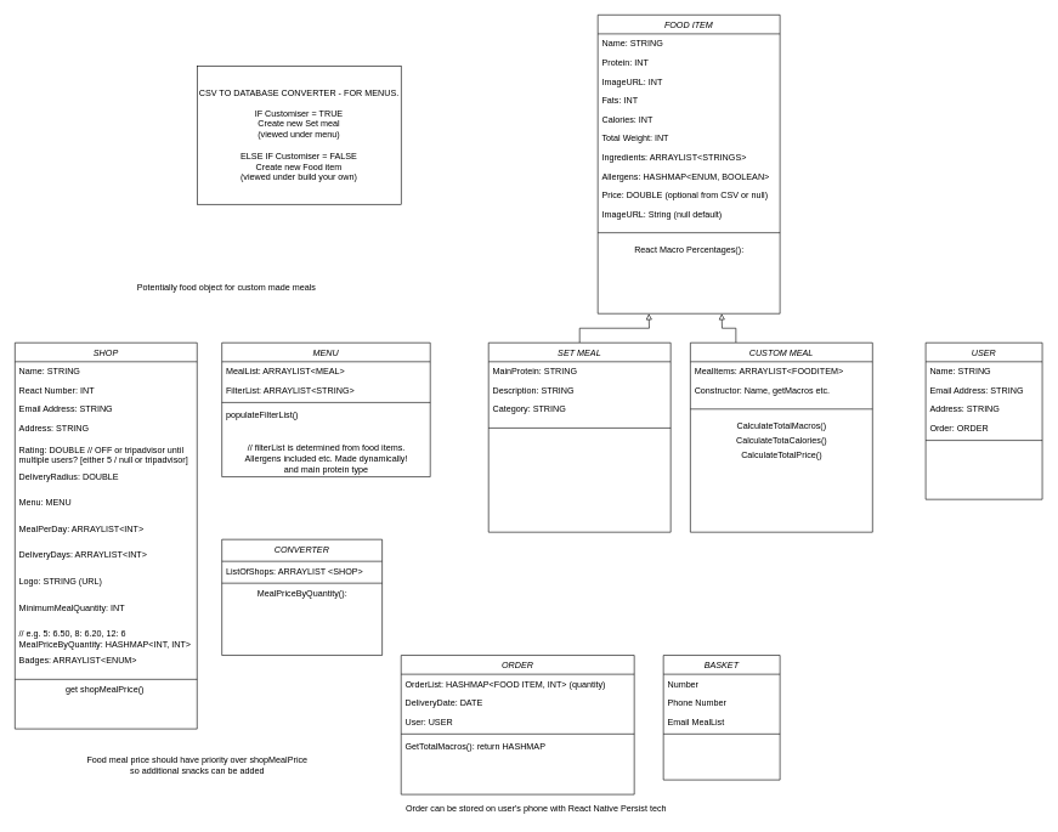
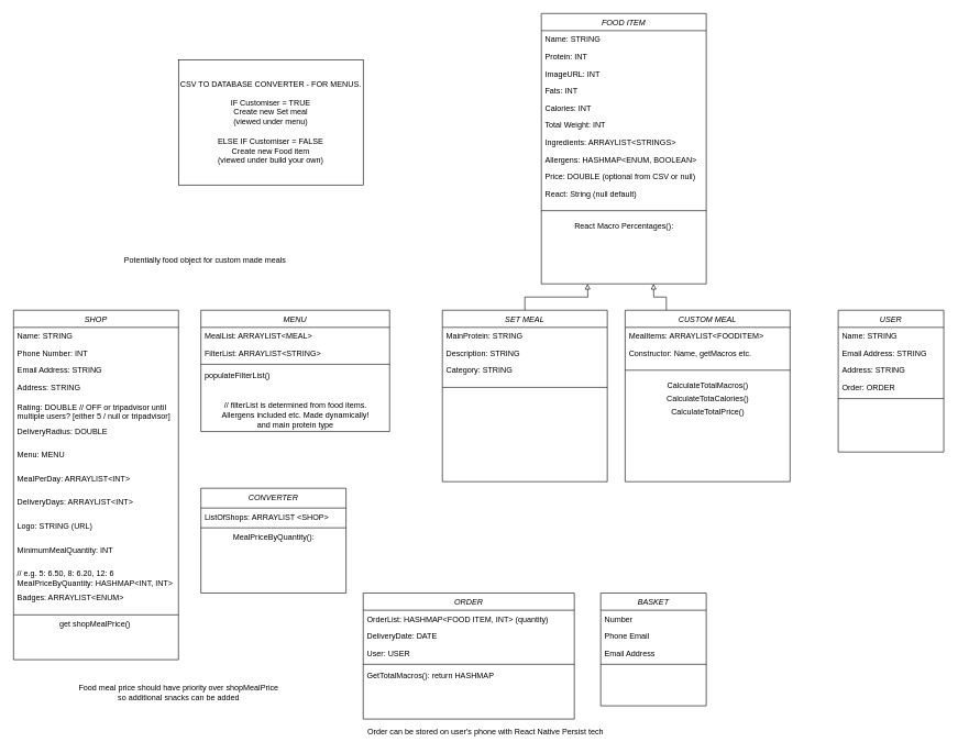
- <mxCell id="70" value="ImageURL: String (null default)" style="text;align=left;verticalAlign=top;spacingLeft=4;spacingRight=4;overflow=hidden;rotatable=0;points=[[0,0.5],[1,0.5]];portConstraint=eastwest;rounded=0;shadow=0;html=0;" parent="60" vertex="1"><mxGeometry y="260" width="250" height="26" as="geometry" /></mxCell>
+ <mxCell id="70" value="React: String (null default)" style="text;align=left;verticalAlign=top;spacingLeft=4;spacingRight=4;overflow=hidden;rotatable=0;points=[[0,0.5],[1,0.5]];portConstraint=eastwest;rounded=0;shadow=0;html=0;" parent="60" vertex="1"><mxGeometry y="260" width="250" height="26" as="geometry" /></mxCell>
- <mxCell id="4" value="React Number: INT" style="text;align=left;verticalAlign=top;spacingLeft=4;spacingRight=4;overflow=hidden;rotatable=0;points=[[0,0.5],[1,0.5]];portConstraint=eastwest;rounded=0;shadow=0;html=0;" parent="2" vertex="1"><mxGeometry y="52" width="250" height="26" as="geometry" /></mxCell>
+ <mxCell id="4" value="Phone Number: INT" style="text;align=left;verticalAlign=top;spacingLeft=4;spacingRight=4;overflow=hidden;rotatable=0;points=[[0,0.5],[1,0.5]];portConstraint=eastwest;rounded=0;shadow=0;html=0;" parent="2" vertex="1"><mxGeometry y="52" width="250" height="26" as="geometry" /></mxCell>
- <mxCell id="26" value="Phone Number" style="text;align=left;verticalAlign=top;spacingLeft=4;spacingRight=4;overflow=hidden;rotatable=0;points=[[0,0.5],[1,0.5]];portConstraint=eastwest;rounded=0;shadow=0;html=0;" parent="24" vertex="1"><mxGeometry y="52" width="160" height="26" as="geometry" /></mxCell>
+ <mxCell id="26" value="Phone Email" style="text;align=left;verticalAlign=top;spacingLeft=4;spacingRight=4;overflow=hidden;rotatable=0;points=[[0,0.5],[1,0.5]];portConstraint=eastwest;rounded=0;shadow=0;html=0;" parent="24" vertex="1"><mxGeometry y="52" width="160" height="26" as="geometry" /></mxCell>
- <mxCell id="27" value="Email MealList" style="text;align=left;verticalAlign=top;spacingLeft=4;spacingRight=4;overflow=hidden;rotatable=0;points=[[0,0.5],[1,0.5]];portConstraint=eastwest;rounded=0;shadow=0;html=0;" parent="24" vertex="1"><mxGeometry y="78" width="160" height="26" as="geometry" /></mxCell>
+ <mxCell id="27" value="Email Address" style="text;align=left;verticalAlign=top;spacingLeft=4;spacingRight=4;overflow=hidden;rotatable=0;points=[[0,0.5],[1,0.5]];portConstraint=eastwest;rounded=0;shadow=0;html=0;" parent="24" vertex="1"><mxGeometry y="78" width="160" height="26" as="geometry" /></mxCell>
